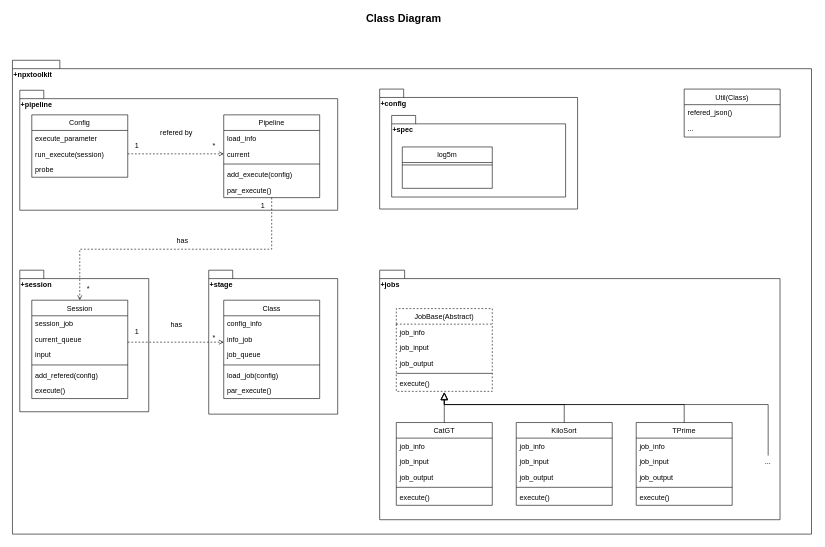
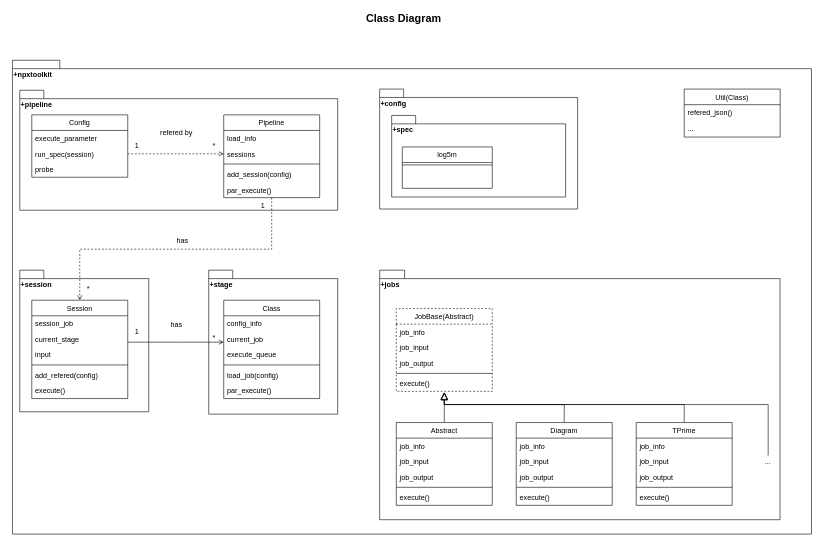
- <mxCell id="12" value="run_execute(session)" style="text;align=left;verticalAlign=top;spacingLeft=4;spacingRight=4;overflow=hidden;rotatable=0;points=[[0,0.5],[1,0.5]];portConstraint=eastwest;rounded=0;shadow=0;html=0;" vertex="1" parent="10"><mxGeometry y="52" width="160" height="26" as="geometry" /></mxCell>
+ <mxCell id="12" value="run_spec(session)" style="text;align=left;verticalAlign=top;spacingLeft=4;spacingRight=4;overflow=hidden;rotatable=0;points=[[0,0.5],[1,0.5]];portConstraint=eastwest;rounded=0;shadow=0;html=0;" vertex="1" parent="10"><mxGeometry y="52" width="160" height="26" as="geometry" /></mxCell>
- <mxCell id="16" value="current" style="text;align=left;verticalAlign=top;spacingLeft=4;spacingRight=4;overflow=hidden;rotatable=0;points=[[0,0.5],[1,0.5]];portConstraint=eastwest;rounded=0;shadow=0;html=0;" vertex="1" parent="14"><mxGeometry y="52" width="160" height="26" as="geometry" /></mxCell>
+ <mxCell id="16" value="sessions" style="text;align=left;verticalAlign=top;spacingLeft=4;spacingRight=4;overflow=hidden;rotatable=0;points=[[0,0.5],[1,0.5]];portConstraint=eastwest;rounded=0;shadow=0;html=0;" vertex="1" parent="14"><mxGeometry y="52" width="160" height="26" as="geometry" /></mxCell>
- <mxCell id="18" value="add_execute(config)" style="text;align=left;verticalAlign=top;spacingLeft=4;spacingRight=4;overflow=hidden;rotatable=0;points=[[0,0.5],[1,0.5]];portConstraint=eastwest;" vertex="1" parent="14"><mxGeometry y="86" width="160" height="26" as="geometry" /></mxCell>
+ <mxCell id="18" value="add_session(config)" style="text;align=left;verticalAlign=top;spacingLeft=4;spacingRight=4;overflow=hidden;rotatable=0;points=[[0,0.5],[1,0.5]];portConstraint=eastwest;" vertex="1" parent="14"><mxGeometry y="86" width="160" height="26" as="geometry" /></mxCell>
- <mxCell id="22" value="current_queue" style="text;align=left;verticalAlign=top;spacingLeft=4;spacingRight=4;overflow=hidden;rotatable=0;points=[[0,0.5],[1,0.5]];portConstraint=eastwest;rounded=0;shadow=0;html=0;" vertex="1" parent="20"><mxGeometry y="52" width="160" height="26" as="geometry" /></mxCell>
+ <mxCell id="22" value="current_stage" style="text;align=left;verticalAlign=top;spacingLeft=4;spacingRight=4;overflow=hidden;rotatable=0;points=[[0,0.5],[1,0.5]];portConstraint=eastwest;rounded=0;shadow=0;html=0;" vertex="1" parent="20"><mxGeometry y="52" width="160" height="26" as="geometry" /></mxCell>
- <mxCell id="29" value="info_job" style="text;align=left;verticalAlign=top;spacingLeft=4;spacingRight=4;overflow=hidden;rotatable=0;points=[[0,0.5],[1,0.5]];portConstraint=eastwest;rounded=0;shadow=0;html=0;" vertex="1" parent="27"><mxGeometry y="52" width="160" height="26" as="geometry" /></mxCell>
+ <mxCell id="29" value="current_job" style="text;align=left;verticalAlign=top;spacingLeft=4;spacingRight=4;overflow=hidden;rotatable=0;points=[[0,0.5],[1,0.5]];portConstraint=eastwest;rounded=0;shadow=0;html=0;" vertex="1" parent="27"><mxGeometry y="52" width="160" height="26" as="geometry" /></mxCell>
- <mxCell id="42" value="" style="endArrow=open;shadow=0;strokeWidth=1;rounded=0;endFill=1;edgeStyle=elbowEdgeStyle;elbow=vertical;dashed=1;" edge="1" parent="1" source="20" target="27"><mxGeometry x="0.5" y="41" relative="1" as="geometry"><mxPoint x="1292.25" y="639" as="sourcePoint" /><mxPoint x="1471.25" y="639" as="targetPoint" /><mxPoint x="-40" y="32" as="offset" /><Array as="points"><mxPoint x="302.25" y="570" /><mxPoint x="282.25" y="550" /><mxPoint x="292.25" y="639" /></Array></mxGeometry></mxCell>
+ <mxCell id="42" value="" style="endArrow=open;shadow=0;strokeWidth=1;rounded=0;endFill=1;edgeStyle=elbowEdgeStyle;elbow=vertical;" edge="1" parent="1" source="20" target="27"><mxGeometry x="0.5" y="41" relative="1" as="geometry"><mxPoint x="1292.25" y="639" as="sourcePoint" /><mxPoint x="1471.25" y="639" as="targetPoint" /><mxPoint x="-40" y="32" as="offset" /><Array as="points"><mxPoint x="302.25" y="570" /><mxPoint x="282.25" y="550" /><mxPoint x="292.25" y="639" /></Array></mxGeometry></mxCell>
- <mxCell id="30" value="job_queue" style="text;align=left;verticalAlign=top;spacingLeft=4;spacingRight=4;overflow=hidden;rotatable=0;points=[[0,0.5],[1,0.5]];portConstraint=eastwest;rounded=0;shadow=0;html=0;" vertex="1" parent="27"><mxGeometry y="78" width="160" height="26" as="geometry" /></mxCell>
+ <mxCell id="30" value="execute_queue" style="text;align=left;verticalAlign=top;spacingLeft=4;spacingRight=4;overflow=hidden;rotatable=0;points=[[0,0.5],[1,0.5]];portConstraint=eastwest;rounded=0;shadow=0;html=0;" vertex="1" parent="27"><mxGeometry y="78" width="160" height="26" as="geometry" /></mxCell>
- <mxCell id="53" value="CatGT" style="swimlane;fontStyle=0;align=center;verticalAlign=top;childLayout=stackLayout;horizontal=1;startSize=26;horizontalStack=0;resizeParent=1;resizeLast=0;collapsible=1;marginBottom=0;rounded=0;shadow=0;strokeWidth=1;" vertex="1" parent="1"><mxGeometry x="660" y="704" width="160" height="138" as="geometry"><mxRectangle x="550" y="140" width="160" height="26" as="alternateBounds" /></mxGeometry></mxCell>
+ <mxCell id="53" value="Abstract" style="swimlane;fontStyle=0;align=center;verticalAlign=top;childLayout=stackLayout;horizontal=1;startSize=26;horizontalStack=0;resizeParent=1;resizeLast=0;collapsible=1;marginBottom=0;rounded=0;shadow=0;strokeWidth=1;" vertex="1" parent="1"><mxGeometry x="660" y="704" width="160" height="138" as="geometry"><mxRectangle x="550" y="140" width="160" height="26" as="alternateBounds" /></mxGeometry></mxCell>
- <mxCell id="59" value="KiloSort" style="swimlane;fontStyle=0;align=center;verticalAlign=top;childLayout=stackLayout;horizontal=1;startSize=26;horizontalStack=0;resizeParent=1;resizeLast=0;collapsible=1;marginBottom=0;rounded=0;shadow=0;strokeWidth=1;" vertex="1" parent="1"><mxGeometry x="860" y="704" width="160" height="138" as="geometry"><mxRectangle x="550" y="140" width="160" height="26" as="alternateBounds" /></mxGeometry></mxCell>
+ <mxCell id="59" value="Diagram" style="swimlane;fontStyle=0;align=center;verticalAlign=top;childLayout=stackLayout;horizontal=1;startSize=26;horizontalStack=0;resizeParent=1;resizeLast=0;collapsible=1;marginBottom=0;rounded=0;shadow=0;strokeWidth=1;" vertex="1" parent="1"><mxGeometry x="860" y="704" width="160" height="138" as="geometry"><mxRectangle x="550" y="140" width="160" height="26" as="alternateBounds" /></mxGeometry></mxCell>
